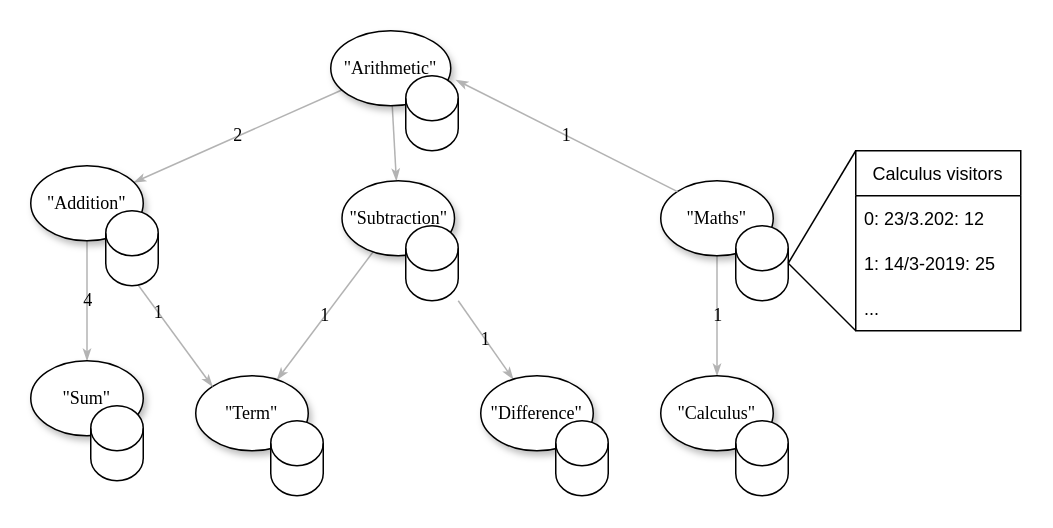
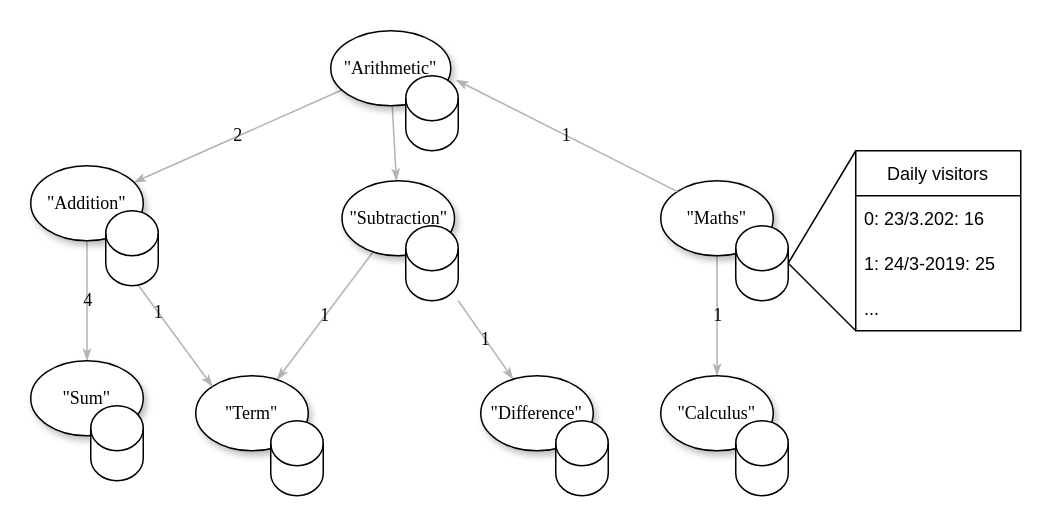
- <mxCell id="18" value="Calculus visitors" style="swimlane;fontStyle=0;childLayout=stackLayout;horizontal=1;startSize=30;horizontalStack=0;resizeParent=1;resizeParentMax=0;resizeLast=0;collapsible=1;marginBottom=0;" vertex="1" parent="1"><mxGeometry x="570" y="100" width="110" height="120" as="geometry" /></mxCell>
+ <mxCell id="18" value="Daily visitors" style="swimlane;fontStyle=0;childLayout=stackLayout;horizontal=1;startSize=30;horizontalStack=0;resizeParent=1;resizeParentMax=0;resizeLast=0;collapsible=1;marginBottom=0;" vertex="1" parent="1"><mxGeometry x="570" y="100" width="110" height="120" as="geometry" /></mxCell>
- <mxCell id="19" value="0: 23/3.202: 12" style="text;strokeColor=none;fillColor=none;align=left;verticalAlign=middle;spacingLeft=4;spacingRight=4;overflow=hidden;points=[[0,0.5],[1,0.5]];portConstraint=eastwest;rotatable=0;" vertex="1" parent="18"><mxGeometry y="30" width="110" height="30" as="geometry" /></mxCell>
+ <mxCell id="19" value="0: 23/3.202: 16" style="text;strokeColor=none;fillColor=none;align=left;verticalAlign=middle;spacingLeft=4;spacingRight=4;overflow=hidden;points=[[0,0.5],[1,0.5]];portConstraint=eastwest;rotatable=0;" vertex="1" parent="18"><mxGeometry y="30" width="110" height="30" as="geometry" /></mxCell>
- <mxCell id="20" value="1: 14/3-2019: 25" style="text;strokeColor=none;fillColor=none;align=left;verticalAlign=middle;spacingLeft=4;spacingRight=4;overflow=hidden;points=[[0,0.5],[1,0.5]];portConstraint=eastwest;rotatable=0;" vertex="1" parent="18"><mxGeometry y="60" width="110" height="30" as="geometry" /></mxCell>
+ <mxCell id="20" value="1: 24/3-2019: 25" style="text;strokeColor=none;fillColor=none;align=left;verticalAlign=middle;spacingLeft=4;spacingRight=4;overflow=hidden;points=[[0,0.5],[1,0.5]];portConstraint=eastwest;rotatable=0;" vertex="1" parent="18"><mxGeometry y="60" width="110" height="30" as="geometry" /></mxCell>
